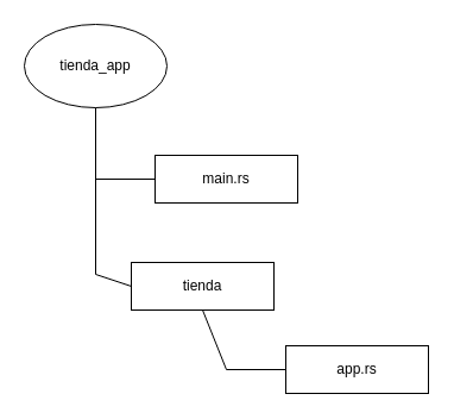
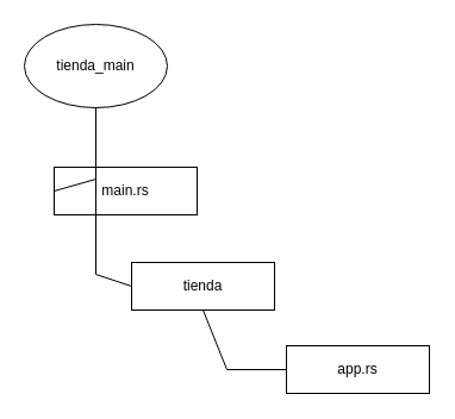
- <mxCell id="2" value="tienda_app" style="ellipse;whiteSpace=wrap;html=1;" vertex="1" parent="1"><mxGeometry x="20" y="20" width="120" height="70" as="geometry" /></mxCell>
+ <mxCell id="2" value="tienda_main" style="ellipse;whiteSpace=wrap;html=1;" vertex="1" parent="1"><mxGeometry x="20" y="20" width="120" height="70" as="geometry" /></mxCell>
- <mxCell id="3" value="main.rs" style="rounded=0;whiteSpace=wrap;html=1;" vertex="1" parent="1"><mxGeometry x="130" y="130" width="120" height="40" as="geometry" /></mxCell>
+ <mxCell id="3" value="main.rs" style="rounded=0;whiteSpace=wrap;html=1;" vertex="1" parent="1"><mxGeometry x="45" y="140" width="120" height="40" as="geometry" /></mxCell>
